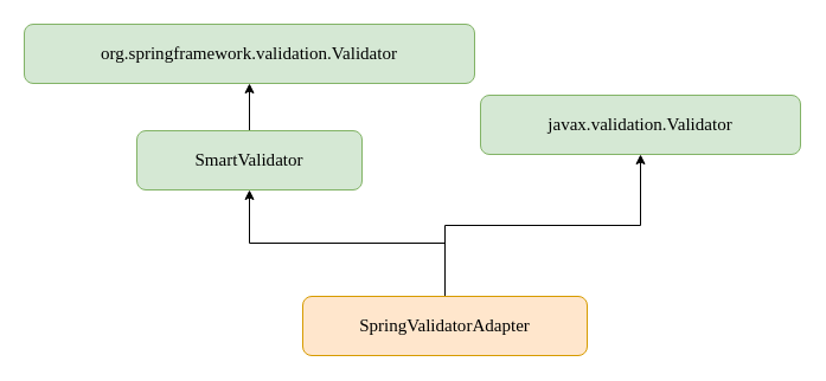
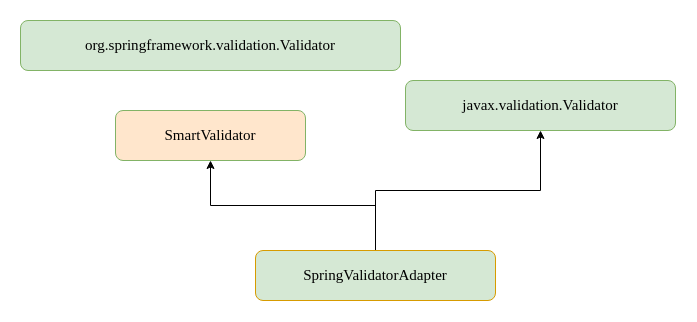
- <mxCell id="5" style="edgeStyle=orthogonalEdgeStyle;rounded=0;orthogonalLoop=1;jettySize=auto;html=1;exitX=0.5;exitY=0;exitDx=0;exitDy=0;entryX=0.5;entryY=1;entryDx=0;entryDy=0;" edge="1" parent="1" source="6" target="7"><mxGeometry relative="1" as="geometry" /></mxCell>
- <mxCell id="6" value="&lt;pre style=&quot;font-family: &amp;#34;menlo&amp;#34; ; font-size: 11.3pt&quot;&gt;SmartValidator&lt;/pre&gt;" style="rounded=1;whiteSpace=wrap;html=1;fillColor=#d5e8d4;strokeColor=#82b366;" vertex="1" parent="1"><mxGeometry x="115" y="110" width="190" height="50" as="geometry" /></mxCell>
+ <mxCell id="6" value="&lt;pre style=&quot;font-family: &amp;#34;menlo&amp;#34; ; font-size: 11.3pt&quot;&gt;SmartValidator&lt;/pre&gt;" style="rounded=1;whiteSpace=wrap;html=1;fillColor=#ffe6cc;strokeColor=#82b366;" vertex="1" parent="1"><mxGeometry x="115" y="110" width="190" height="50" as="geometry" /></mxCell>
- <mxCell id="4" value="&lt;pre style=&quot;font-family: &amp;#34;menlo&amp;#34; ; font-size: 11.3pt&quot;&gt;SpringValidatorAdapter&lt;/pre&gt;" style="rounded=1;whiteSpace=wrap;html=1;fillColor=#ffe6cc;strokeColor=#d79b00;" vertex="1" parent="1"><mxGeometry x="255" y="250" width="240" height="50" as="geometry" /></mxCell>
+ <mxCell id="4" value="&lt;pre style=&quot;font-family: &amp;#34;menlo&amp;#34; ; font-size: 11.3pt&quot;&gt;SpringValidatorAdapter&lt;/pre&gt;" style="rounded=1;whiteSpace=wrap;html=1;fillColor=#d5e8d4;strokeColor=#d79b00;" vertex="1" parent="1"><mxGeometry x="255" y="250" width="240" height="50" as="geometry" /></mxCell>
